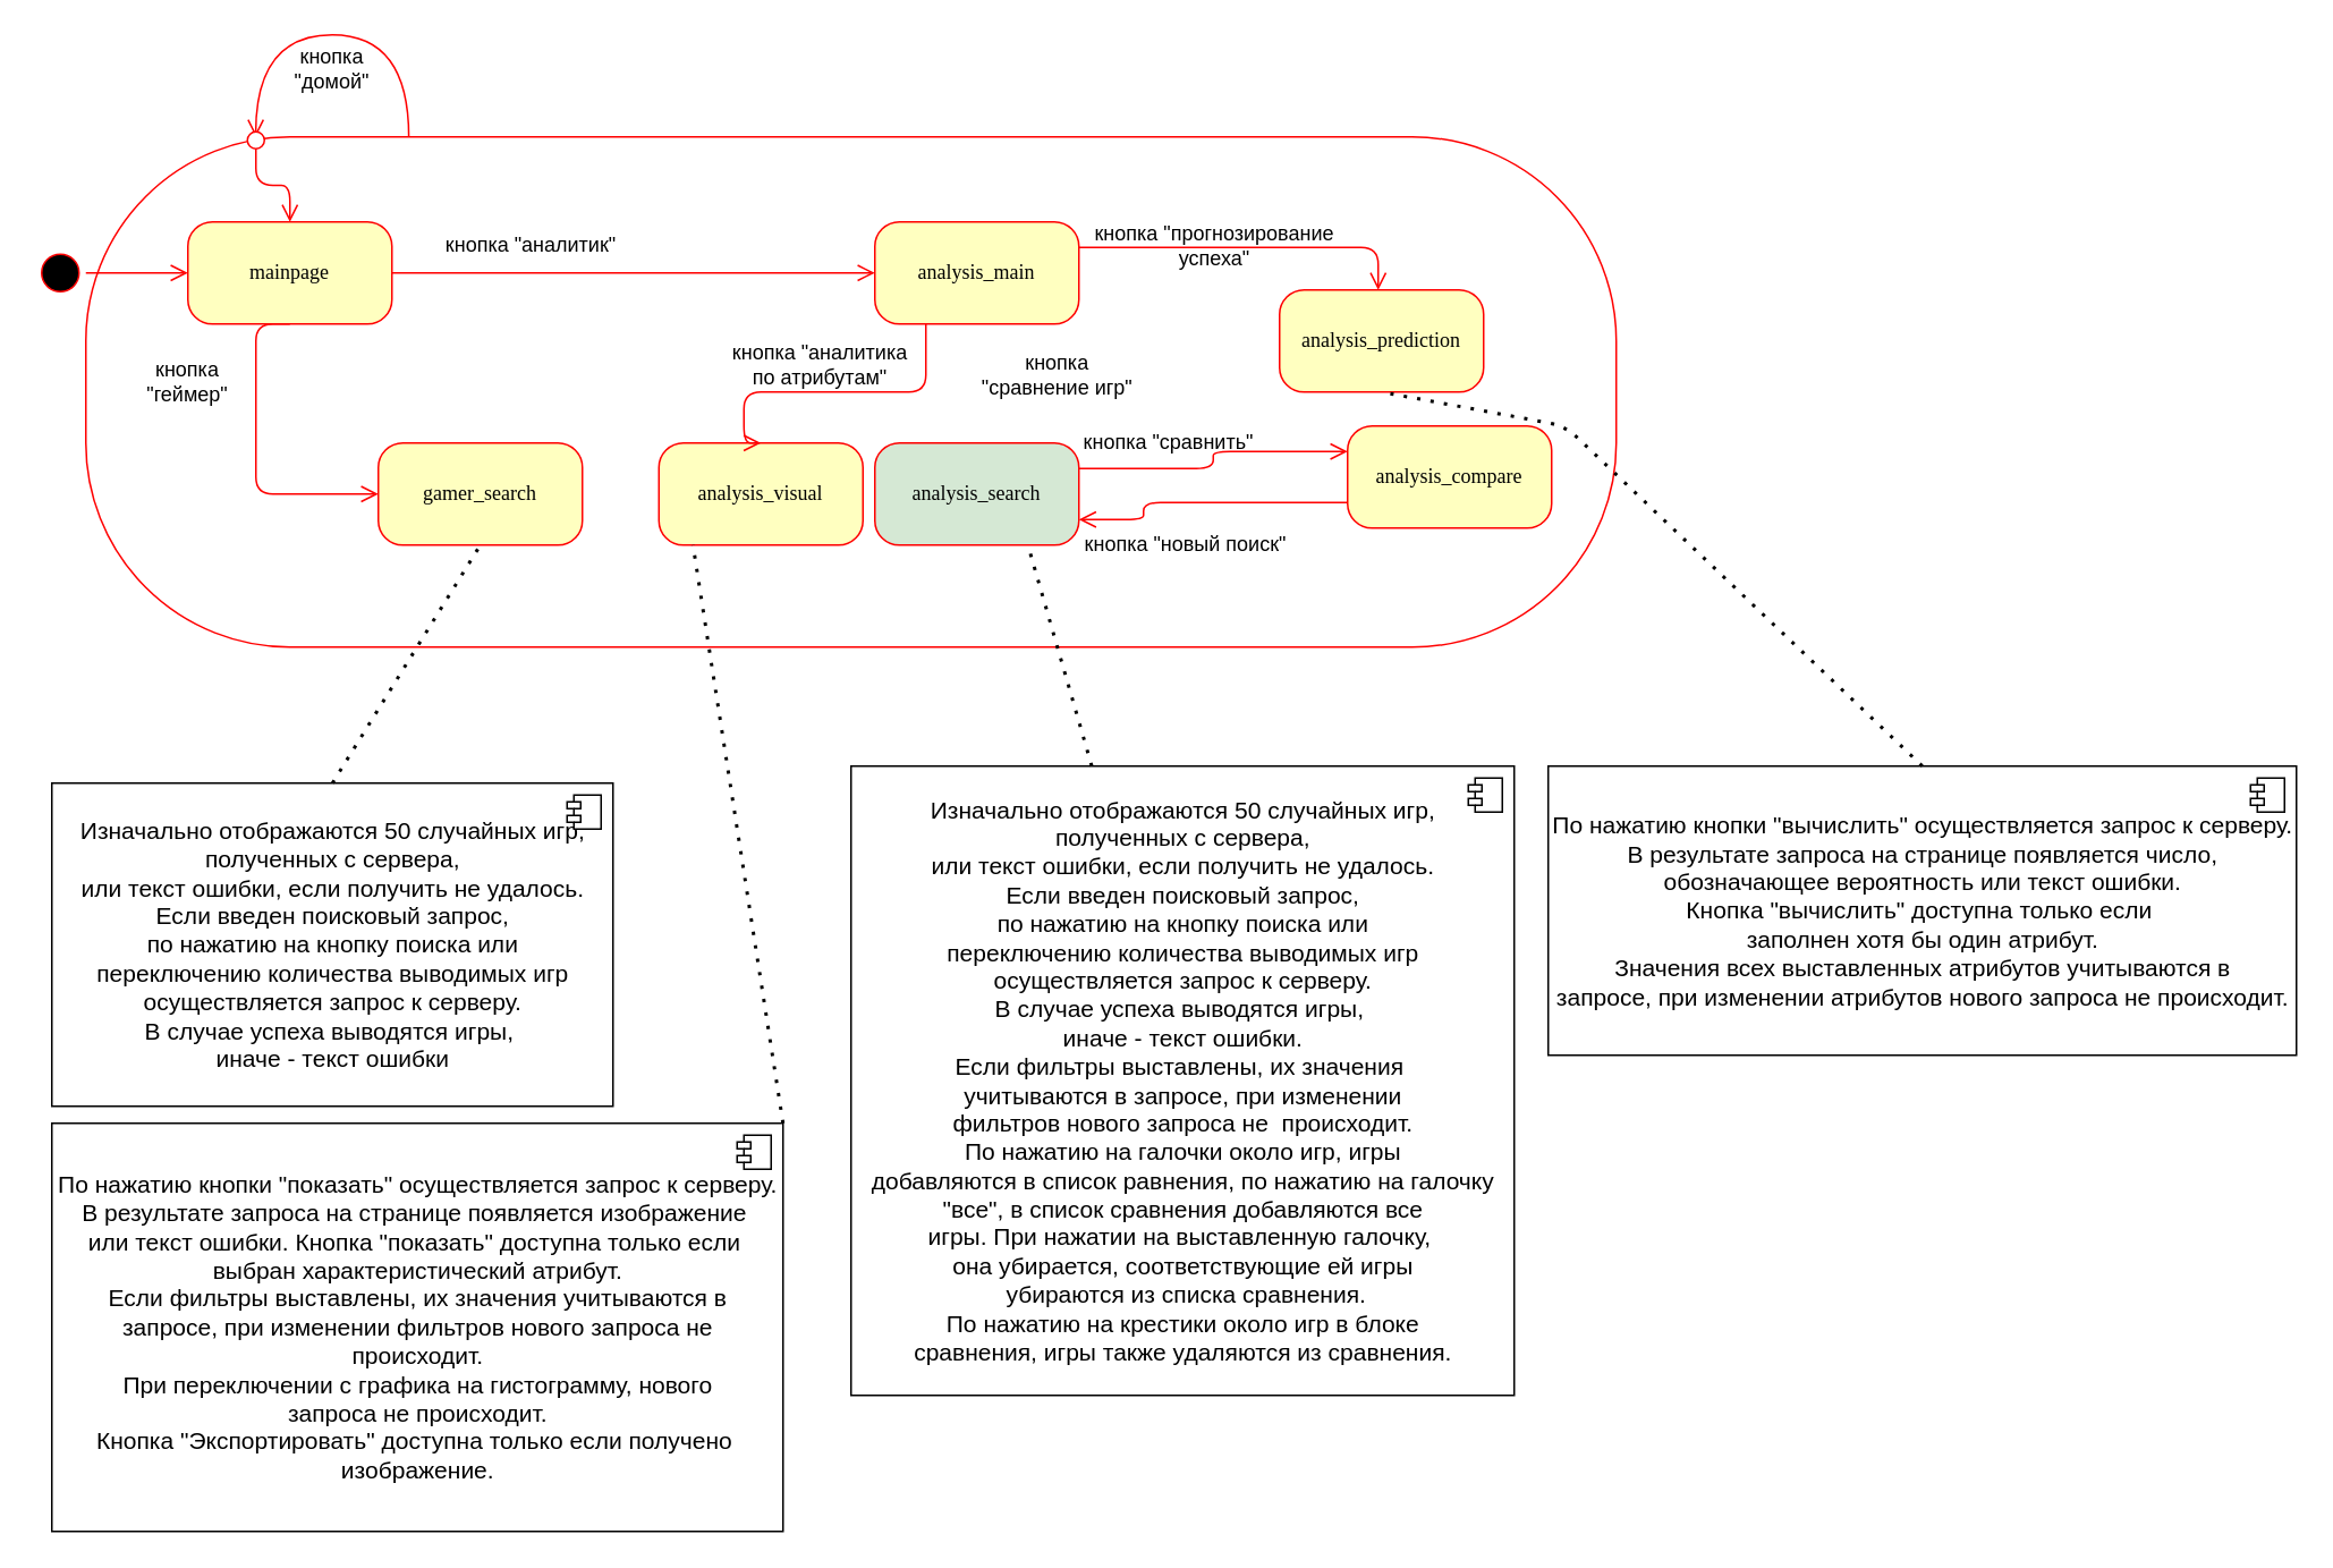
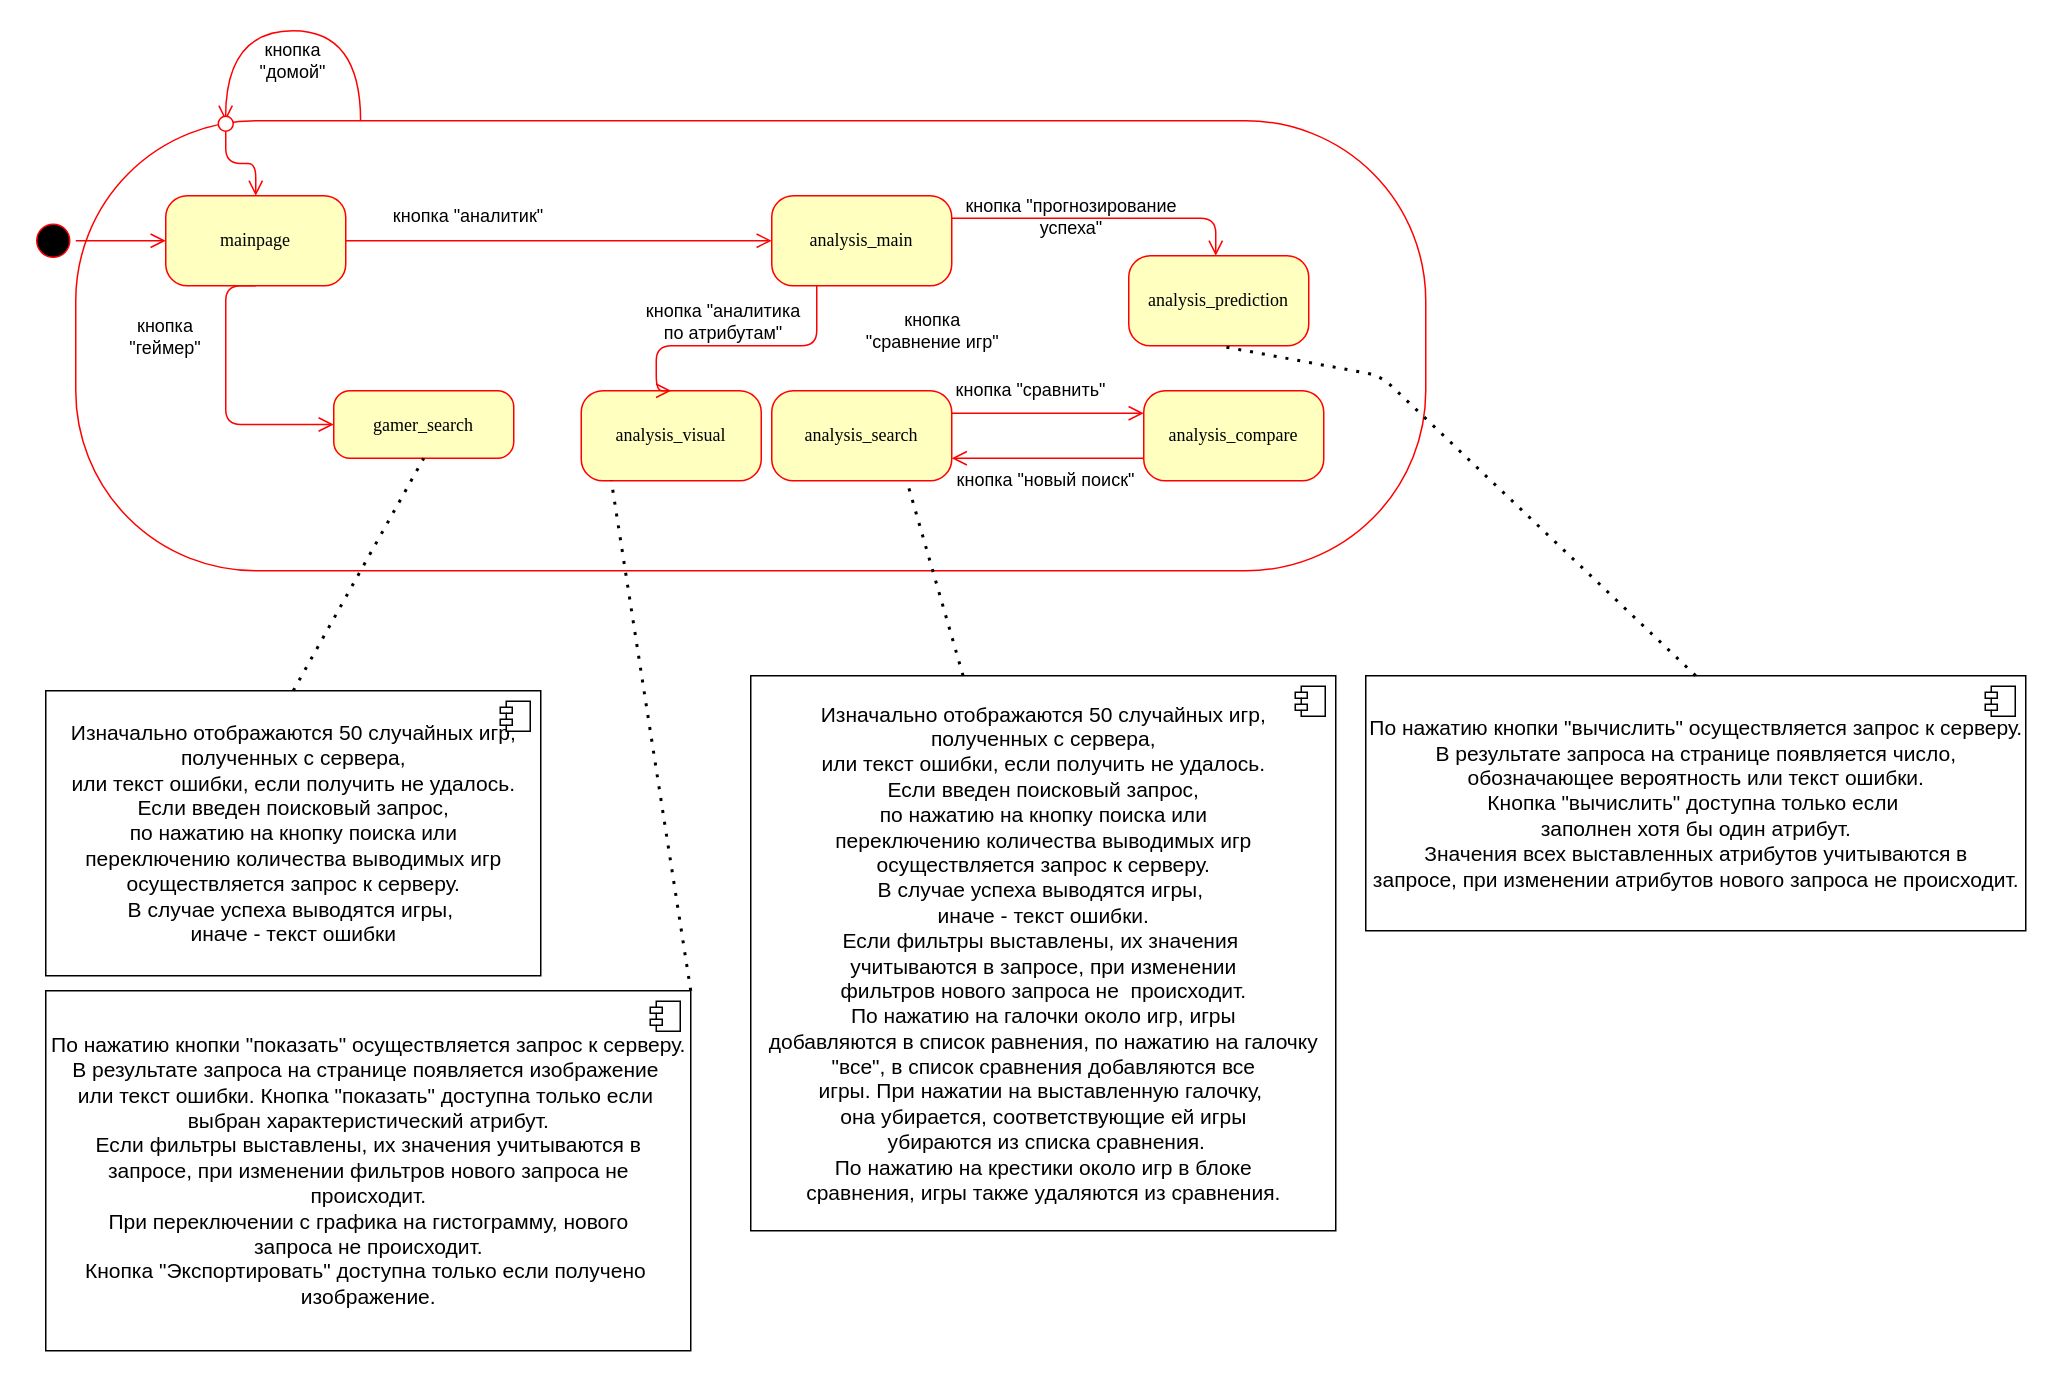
- <mxCell id="7" value="analysis_compare" style="rounded=1;whiteSpace=wrap;html=1;arcSize=24;fillColor=#ffffc0;strokeColor=#ff0000;shadow=0;comic=0;labelBackgroundColor=none;fontFamily=Verdana;fontSize=12;fontColor=#000000;align=center;" parent="1" vertex="1"><mxGeometry x="792" y="250" width="120" height="60" as="geometry" /></mxCell>
+ <mxCell id="7" value="analysis_compare" style="rounded=1;whiteSpace=wrap;html=1;arcSize=24;fillColor=#ffffc0;strokeColor=#ff0000;shadow=0;comic=0;labelBackgroundColor=none;fontFamily=Verdana;fontSize=12;fontColor=#000000;align=center;" parent="1" vertex="1"><mxGeometry x="762" y="260" width="120" height="60" as="geometry" /></mxCell>
- <mxCell id="4" value="gamer_search" style="rounded=1;whiteSpace=wrap;html=1;arcSize=24;fillColor=#ffffc0;strokeColor=#ff0000;shadow=0;comic=0;labelBackgroundColor=none;fontFamily=Verdana;fontSize=12;fontColor=#000000;align=center;" parent="1" vertex="1"><mxGeometry x="222" y="260" width="120" height="60" as="geometry" /></mxCell>
+ <mxCell id="4" value="gamer_search" style="rounded=1;whiteSpace=wrap;html=1;arcSize=24;fillColor=#ffffc0;strokeColor=#ff0000;shadow=0;comic=0;labelBackgroundColor=none;fontFamily=Verdana;fontSize=12;fontColor=#000000;align=center;" parent="1" vertex="1"><mxGeometry x="222" y="260" width="120" height="45" as="geometry" /></mxCell>
- <mxCell id="16" value="analysis_search" style="rounded=1;whiteSpace=wrap;html=1;arcSize=24;fillColor=#d5e8d4;strokeColor=#ff0000;shadow=0;comic=0;labelBackgroundColor=none;fontFamily=Verdana;fontSize=12;fontColor=#000000;align=center;" parent="1" vertex="1"><mxGeometry x="514" y="260" width="120" height="60" as="geometry" /></mxCell>
+ <mxCell id="16" value="analysis_search" style="rounded=1;whiteSpace=wrap;html=1;arcSize=24;fillColor=#ffffc0;strokeColor=#ff0000;shadow=0;comic=0;labelBackgroundColor=none;fontFamily=Verdana;fontSize=12;fontColor=#000000;align=center;" parent="1" vertex="1"><mxGeometry x="514" y="260" width="120" height="60" as="geometry" /></mxCell>
